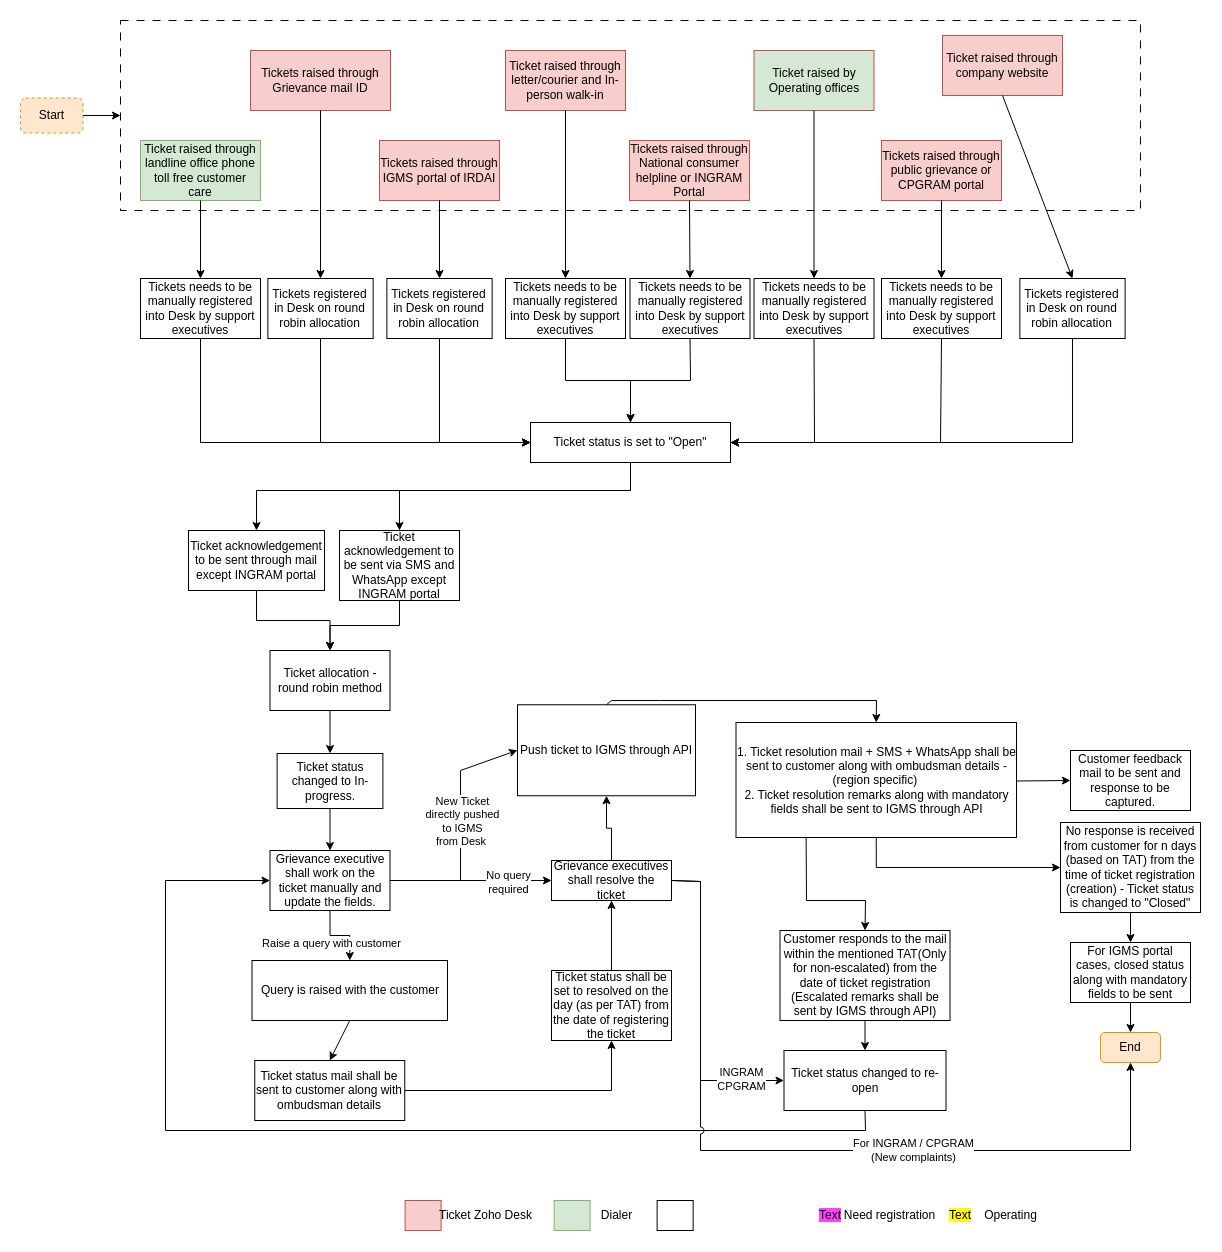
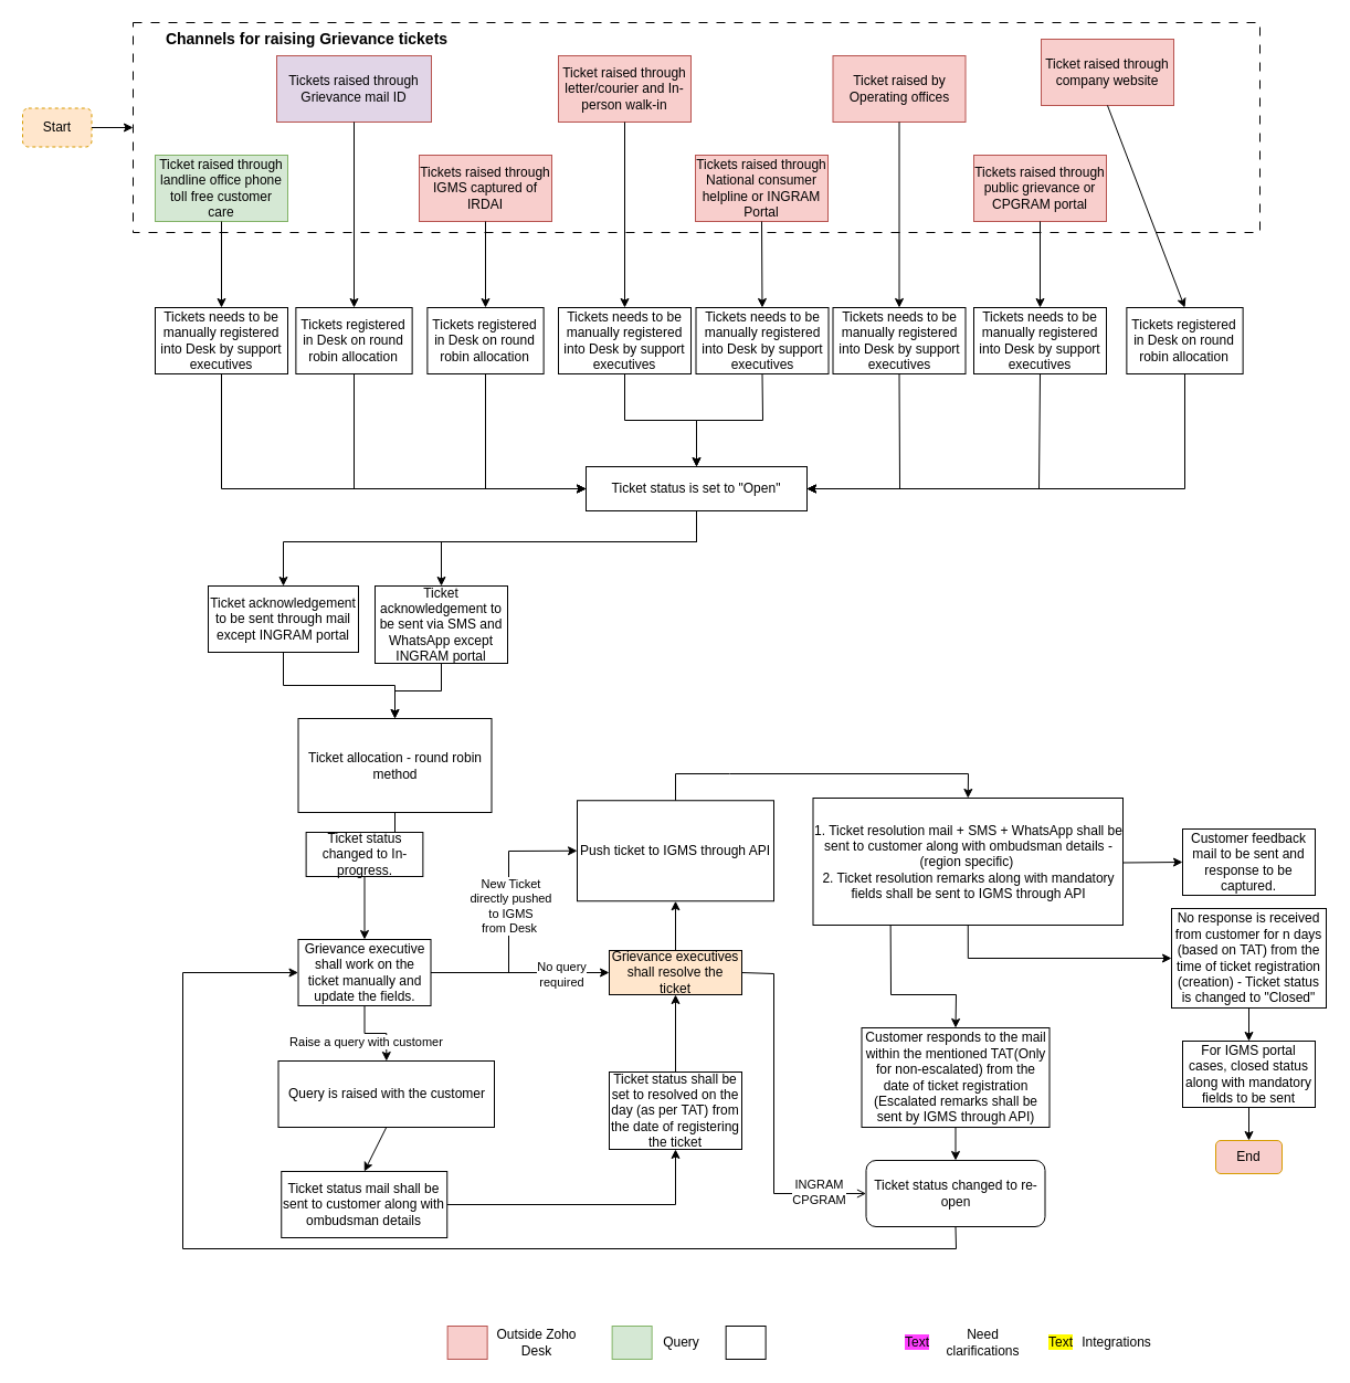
+ <mxCell id="17" value="Channels for raising Grievance tickets" style="text;html=1;align=center;verticalAlign=middle;whiteSpace=wrap;rounded=0;fontSize=14;fontStyle=1" parent="1" vertex="1"><mxGeometry x="120.5" y="20" width="312.5" height="30" as="geometry" /></mxCell>
- <mxCell id="10" value="Tickets raised through Grievance mail ID" style="rounded=0;whiteSpace=wrap;html=1;fillColor=#f8cecc;strokeColor=#b85450;" parent="1" vertex="1"><mxGeometry x="250.01" y="50" width="140" height="60" as="geometry" /></mxCell>
+ <mxCell id="10" value="Tickets raised through Grievance mail ID" style="rounded=0;whiteSpace=wrap;html=1;fillColor=#e1d5e7;strokeColor=#b85450;" parent="1" vertex="1"><mxGeometry x="250.01" y="50" width="140" height="60" as="geometry" /></mxCell>
- <mxCell id="13" value="Ticket raised by Operating offices" style="rounded=0;whiteSpace=wrap;html=1;fillColor=#d5e8d4;strokeColor=#b85450;" parent="1" vertex="1"><mxGeometry x="753.5" y="50" width="120" height="60" as="geometry" /></mxCell>
+ <mxCell id="13" value="Ticket raised by Operating offices" style="rounded=0;whiteSpace=wrap;html=1;fillColor=#f8cecc;strokeColor=#b85450;" parent="1" vertex="1"><mxGeometry x="753.5" y="50" width="120" height="60" as="geometry" /></mxCell>
- <mxCell id="14" value="Tickets raised through IGMS portal of IRDAI" style="rounded=0;whiteSpace=wrap;html=1;fillColor=#f8cecc;strokeColor=#b85450;" parent="1" vertex="1"><mxGeometry x="379" y="140" width="120" height="60" as="geometry" /></mxCell>
+ <mxCell id="14" value="Tickets raised through IGMS captured of IRDAI" style="rounded=0;whiteSpace=wrap;html=1;fillColor=#f8cecc;strokeColor=#b85450;" parent="1" vertex="1"><mxGeometry x="379" y="140" width="120" height="60" as="geometry" /></mxCell>
- <mxCell id="50" value="Ticket allocation - round robin method" style="rounded=0;whiteSpace=wrap;html=1;" parent="1" vertex="1"><mxGeometry x="269.5" y="650" width="120" height="60" as="geometry" /></mxCell>
+ <mxCell id="50" value="Ticket allocation - round robin method" style="rounded=0;whiteSpace=wrap;html=1;" parent="1" vertex="1"><mxGeometry x="269.5" y="650" width="175" height="85" as="geometry" /></mxCell>
- <mxCell id="75" value="Push ticket to IGMS through API" style="rounded=0;whiteSpace=wrap;html=1;" parent="1" vertex="1"><mxGeometry x="517" y="704.25" width="178" height="91" as="geometry" /></mxCell>
+ <mxCell id="75" value="Push ticket to IGMS through API" style="rounded=0;whiteSpace=wrap;html=1;" parent="1" vertex="1"><mxGeometry x="522" y="724.25" width="178" height="91" as="geometry" /></mxCell>
- <mxCell id="52" value="Ticket status changed to In-progress." style="rounded=0;whiteSpace=wrap;html=1;" parent="1" vertex="1"><mxGeometry x="276.62" y="753" width="105.75" height="55" as="geometry" /></mxCell>
+ <mxCell id="52" value="Ticket status changed to In-progress." style="rounded=0;whiteSpace=wrap;html=1;" parent="1" vertex="1"><mxGeometry x="276.62" y="753" width="105.75" height="40" as="geometry" /></mxCell>
- <mxCell id="59" value="Grievance executives shall resolve the ticket" style="rounded=0;whiteSpace=wrap;html=1;" parent="1" vertex="1"><mxGeometry x="551" y="860" width="120" height="40" as="geometry" /></mxCell>
+ <mxCell id="59" value="Grievance executives shall resolve the ticket" style="rounded=0;whiteSpace=wrap;html=1;fillColor=#ffe6cc;" parent="1" vertex="1"><mxGeometry x="551" y="860" width="120" height="40" as="geometry" /></mxCell>
- <mxCell id="79" value="End" style="rounded=1;whiteSpace=wrap;html=1;fillColor=#ffe6cc;strokeColor=#d79b00;" parent="1" vertex="1"><mxGeometry x="1100" y="1032" width="60" height="30" as="geometry" /></mxCell>
+ <mxCell id="79" value="End" style="rounded=1;whiteSpace=wrap;html=1;fillColor=#f8cecc;strokeColor=#d79b00;" parent="1" vertex="1"><mxGeometry x="1100" y="1032" width="60" height="30" as="geometry" /></mxCell>
- <mxCell id="91" value="" style="endArrow=classic;html=1;rounded=0;exitX=1;exitY=0.5;exitDx=0;exitDy=0;entryX=0;entryY=0.5;entryDx=0;entryDy=0;" parent="1" source="59" target="72" edge="1"><mxGeometry width="50" height="50" relative="1" as="geometry"><mxPoint x="750" y="940" as="sourcePoint" /><mxPoint x="800" y="890" as="targetPoint" /><Array as="points"><mxPoint x="700" y="881" /><mxPoint x="700" y="1080" /></Array></mxGeometry></mxCell>
+ <mxCell id="91" value="" style="endArrow=open;html=1;rounded=0;exitX=1;exitY=0.5;exitDx=0;exitDy=0;entryX=0;entryY=0.5;entryDx=0;entryDy=0;" parent="1" source="59" target="72" edge="1"><mxGeometry width="50" height="50" relative="1" as="geometry"><mxPoint x="750" y="940" as="sourcePoint" /><mxPoint x="800" y="890" as="targetPoint" /><Array as="points"><mxPoint x="700" y="881" /><mxPoint x="700" y="1080" /></Array></mxGeometry></mxCell>
- <mxCell id="72" value="Ticket status changed to re-open" style="rounded=0;whiteSpace=wrap;html=1;" parent="1" vertex="1"><mxGeometry x="783.5" y="1050" width="162" height="60" as="geometry" /></mxCell>
+ <mxCell id="72" value="Ticket status changed to re-open" style="whiteSpace=wrap;html=1;rounded=1;" parent="1" vertex="1"><mxGeometry x="783.5" y="1050" width="162" height="60" as="geometry" /></mxCell>
- <mxCell id="89" value="" style="endArrow=classic;html=1;rounded=0;exitX=1;exitY=0.5;exitDx=0;exitDy=0;entryX=0.5;entryY=1;entryDx=0;entryDy=0;jumpStyle=arc;jumpSize=7;" parent="1" source="59" target="79" edge="1"><mxGeometry width="50" height="50" relative="1" as="geometry"><mxPoint x="710" y="910" as="sourcePoint" /><mxPoint x="840" y="880" as="targetPoint" /><Array as="points"><mxPoint x="700" y="881" /><mxPoint x="700" y="1150" /><mxPoint x="1130" y="1150" /></Array></mxGeometry></mxCell>
- <mxCell id="90" value="For INGRAM / CPGRAM&lt;div&gt;(New complaints)&lt;/div&gt;" style="edgeLabel;html=1;align=center;verticalAlign=middle;resizable=0;points=[];" parent="89" vertex="1" connectable="0"><mxGeometry x="0.253" y="1" relative="1" as="geometry"><mxPoint as="offset" /></mxGeometry></mxCell>
- <mxCell id="6" value="Ticket Zoho Desk" style="text;html=1;align=center;verticalAlign=middle;whiteSpace=wrap;rounded=0;" parent="1" vertex="1"><mxGeometry x="437.13" y="1200" width="96.5" height="30" as="geometry" /></mxCell>
+ <mxCell id="6" value="Outside Zoho Desk" style="text;html=1;align=center;verticalAlign=middle;whiteSpace=wrap;rounded=0;" parent="1" vertex="1"><mxGeometry x="437.13" y="1200" width="96.5" height="30" as="geometry" /></mxCell>
- <mxCell id="8" value="Dialer" style="text;html=1;align=center;verticalAlign=middle;whiteSpace=wrap;rounded=0;" parent="1" vertex="1"><mxGeometry x="568.13" y="1200" width="96.5" height="30" as="geometry" /></mxCell>
+ <mxCell id="8" value="Query" style="text;html=1;align=center;verticalAlign=middle;whiteSpace=wrap;rounded=0;" parent="1" vertex="1"><mxGeometry x="568.13" y="1200" width="96.5" height="30" as="geometry" /></mxCell>
- <mxCell id="84" value="Need registration" style="text;html=1;align=center;verticalAlign=middle;whiteSpace=wrap;rounded=0;" parent="1" vertex="1"><mxGeometry x="840.5" y="1200" width="96.5" height="30" as="geometry" /></mxCell>
+ <mxCell id="84" value="Need clarifications" style="text;html=1;align=center;verticalAlign=middle;whiteSpace=wrap;rounded=0;" parent="1" vertex="1"><mxGeometry x="840.5" y="1200" width="96.5" height="30" as="geometry" /></mxCell>
- <mxCell id="86" value="Operating" style="text;html=1;align=center;verticalAlign=middle;whiteSpace=wrap;rounded=0;" parent="1" vertex="1"><mxGeometry x="962" y="1200" width="96.5" height="30" as="geometry" /></mxCell>
+ <mxCell id="86" value="Integrations" style="text;html=1;align=center;verticalAlign=middle;whiteSpace=wrap;rounded=0;" parent="1" vertex="1"><mxGeometry x="962" y="1200" width="96.5" height="30" as="geometry" /></mxCell>
